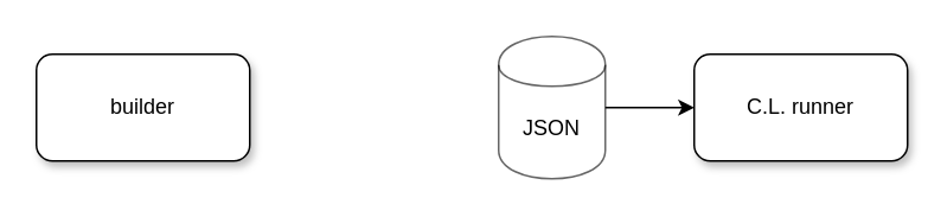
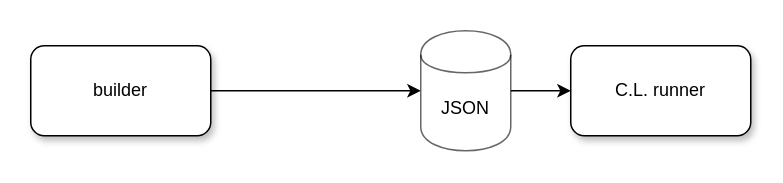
+ <mxCell id="2" style="edgeStyle=orthogonalEdgeStyle;rounded=1;orthogonalLoop=1;jettySize=auto;html=1;fontColor=#000000;" edge="1" parent="1" source="3" target="6"><mxGeometry relative="1" as="geometry" /></mxCell>
- <mxCell id="4" value="C.L. runner" style="rounded=1;whiteSpace=wrap;html=1;shadow=1;" vertex="1" parent="1"><mxGeometry x="390" y="30" width="120" height="60" as="geometry" /></mxCell>
+ <mxCell id="4" value="C.L. runner" style="rounded=1;whiteSpace=wrap;html=1;shadow=1;" vertex="1" parent="1"><mxGeometry x="380" y="30" width="120" height="60" as="geometry" /></mxCell>
